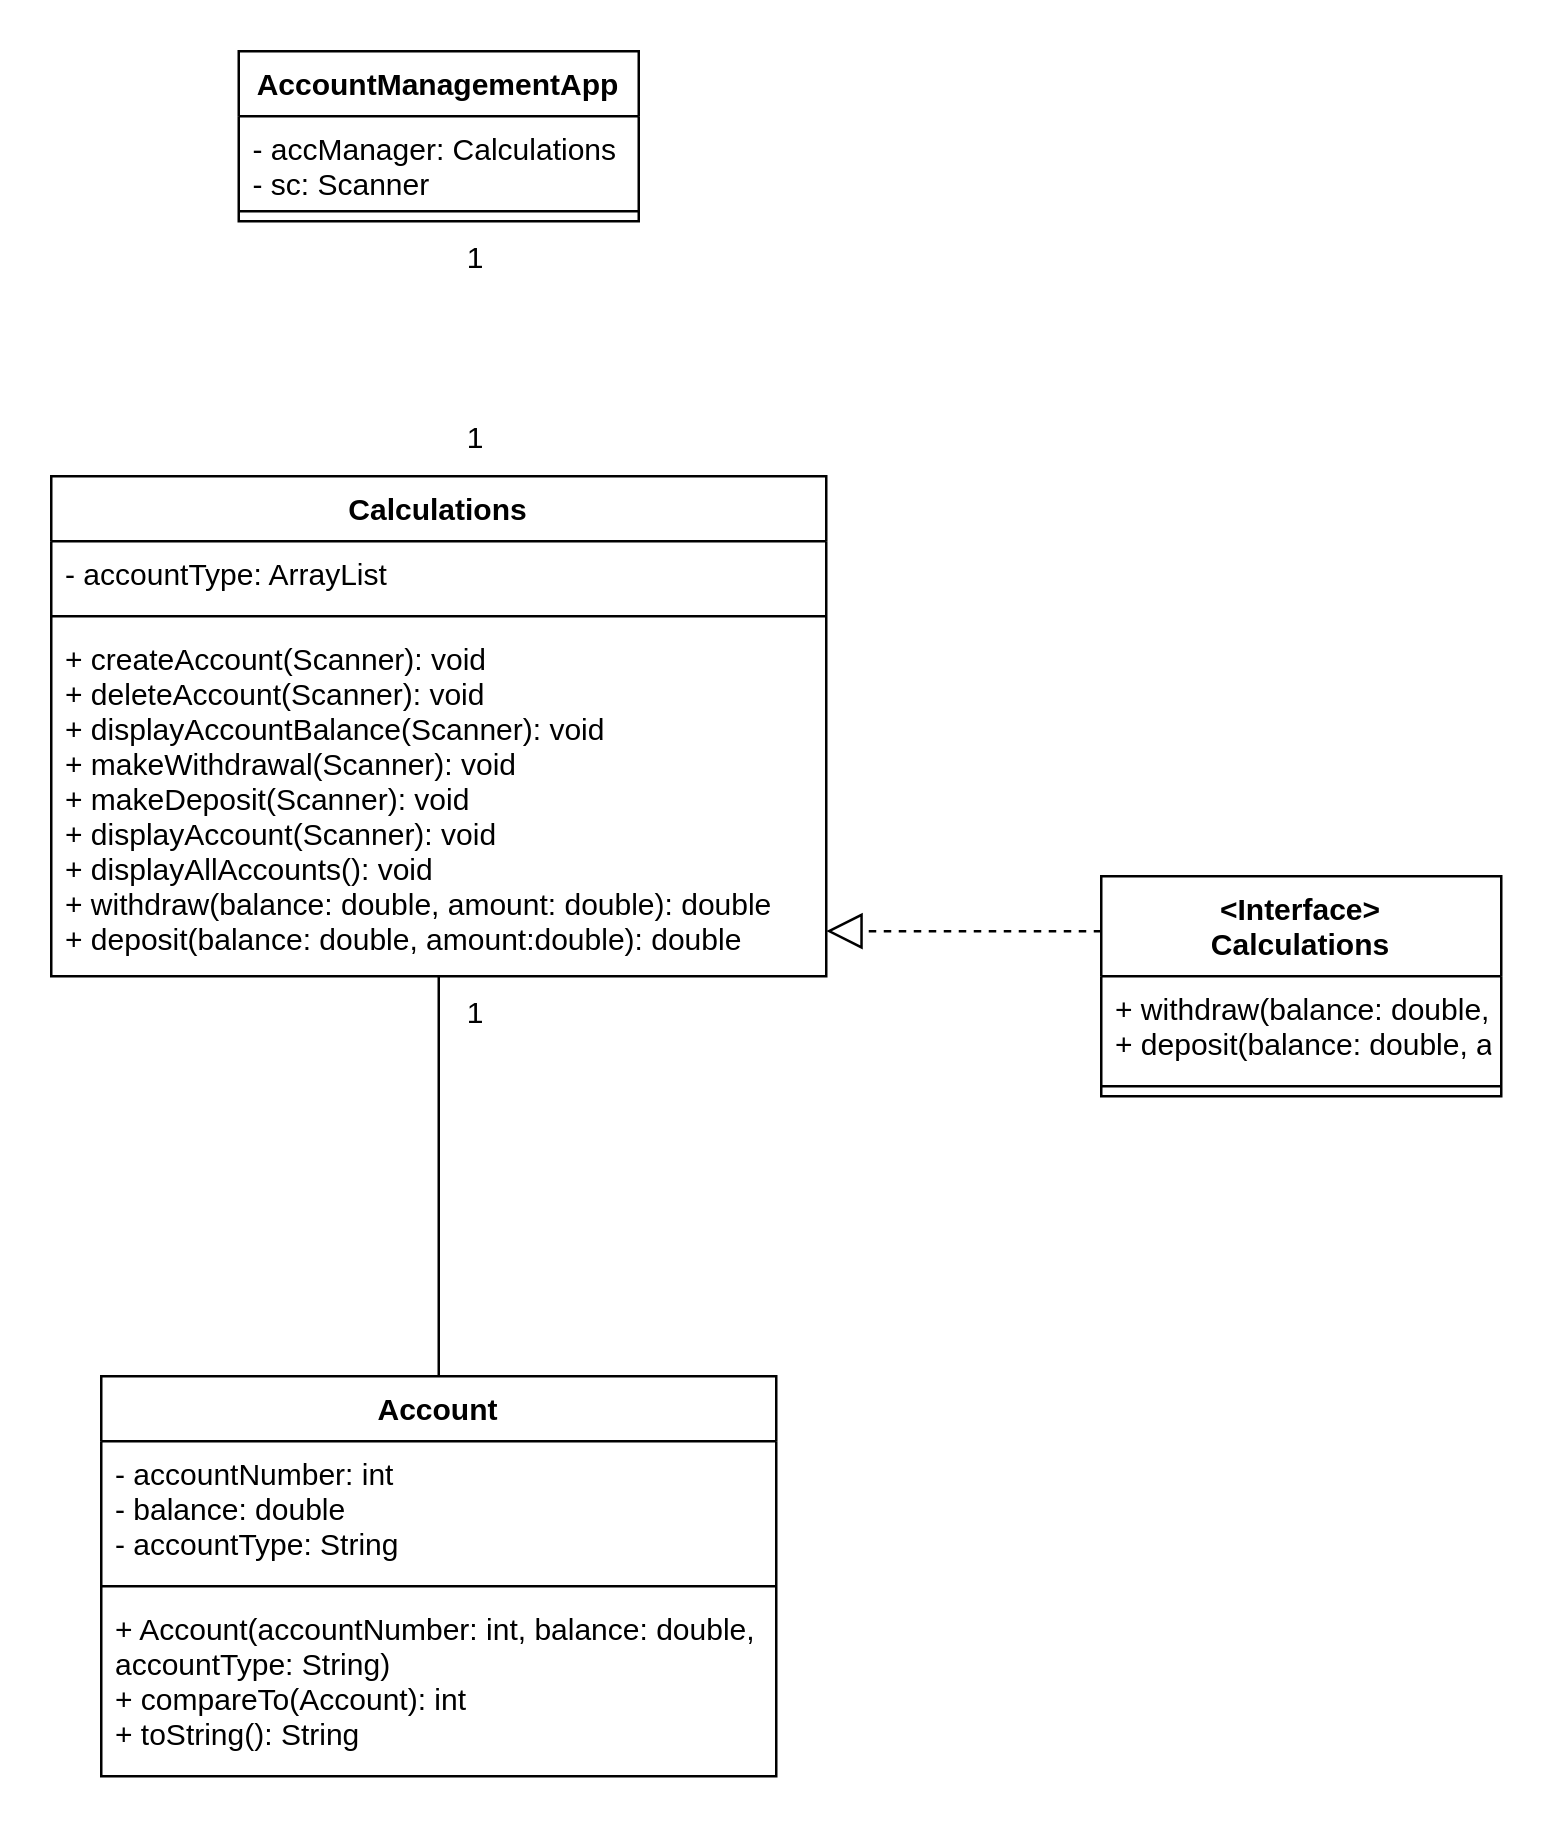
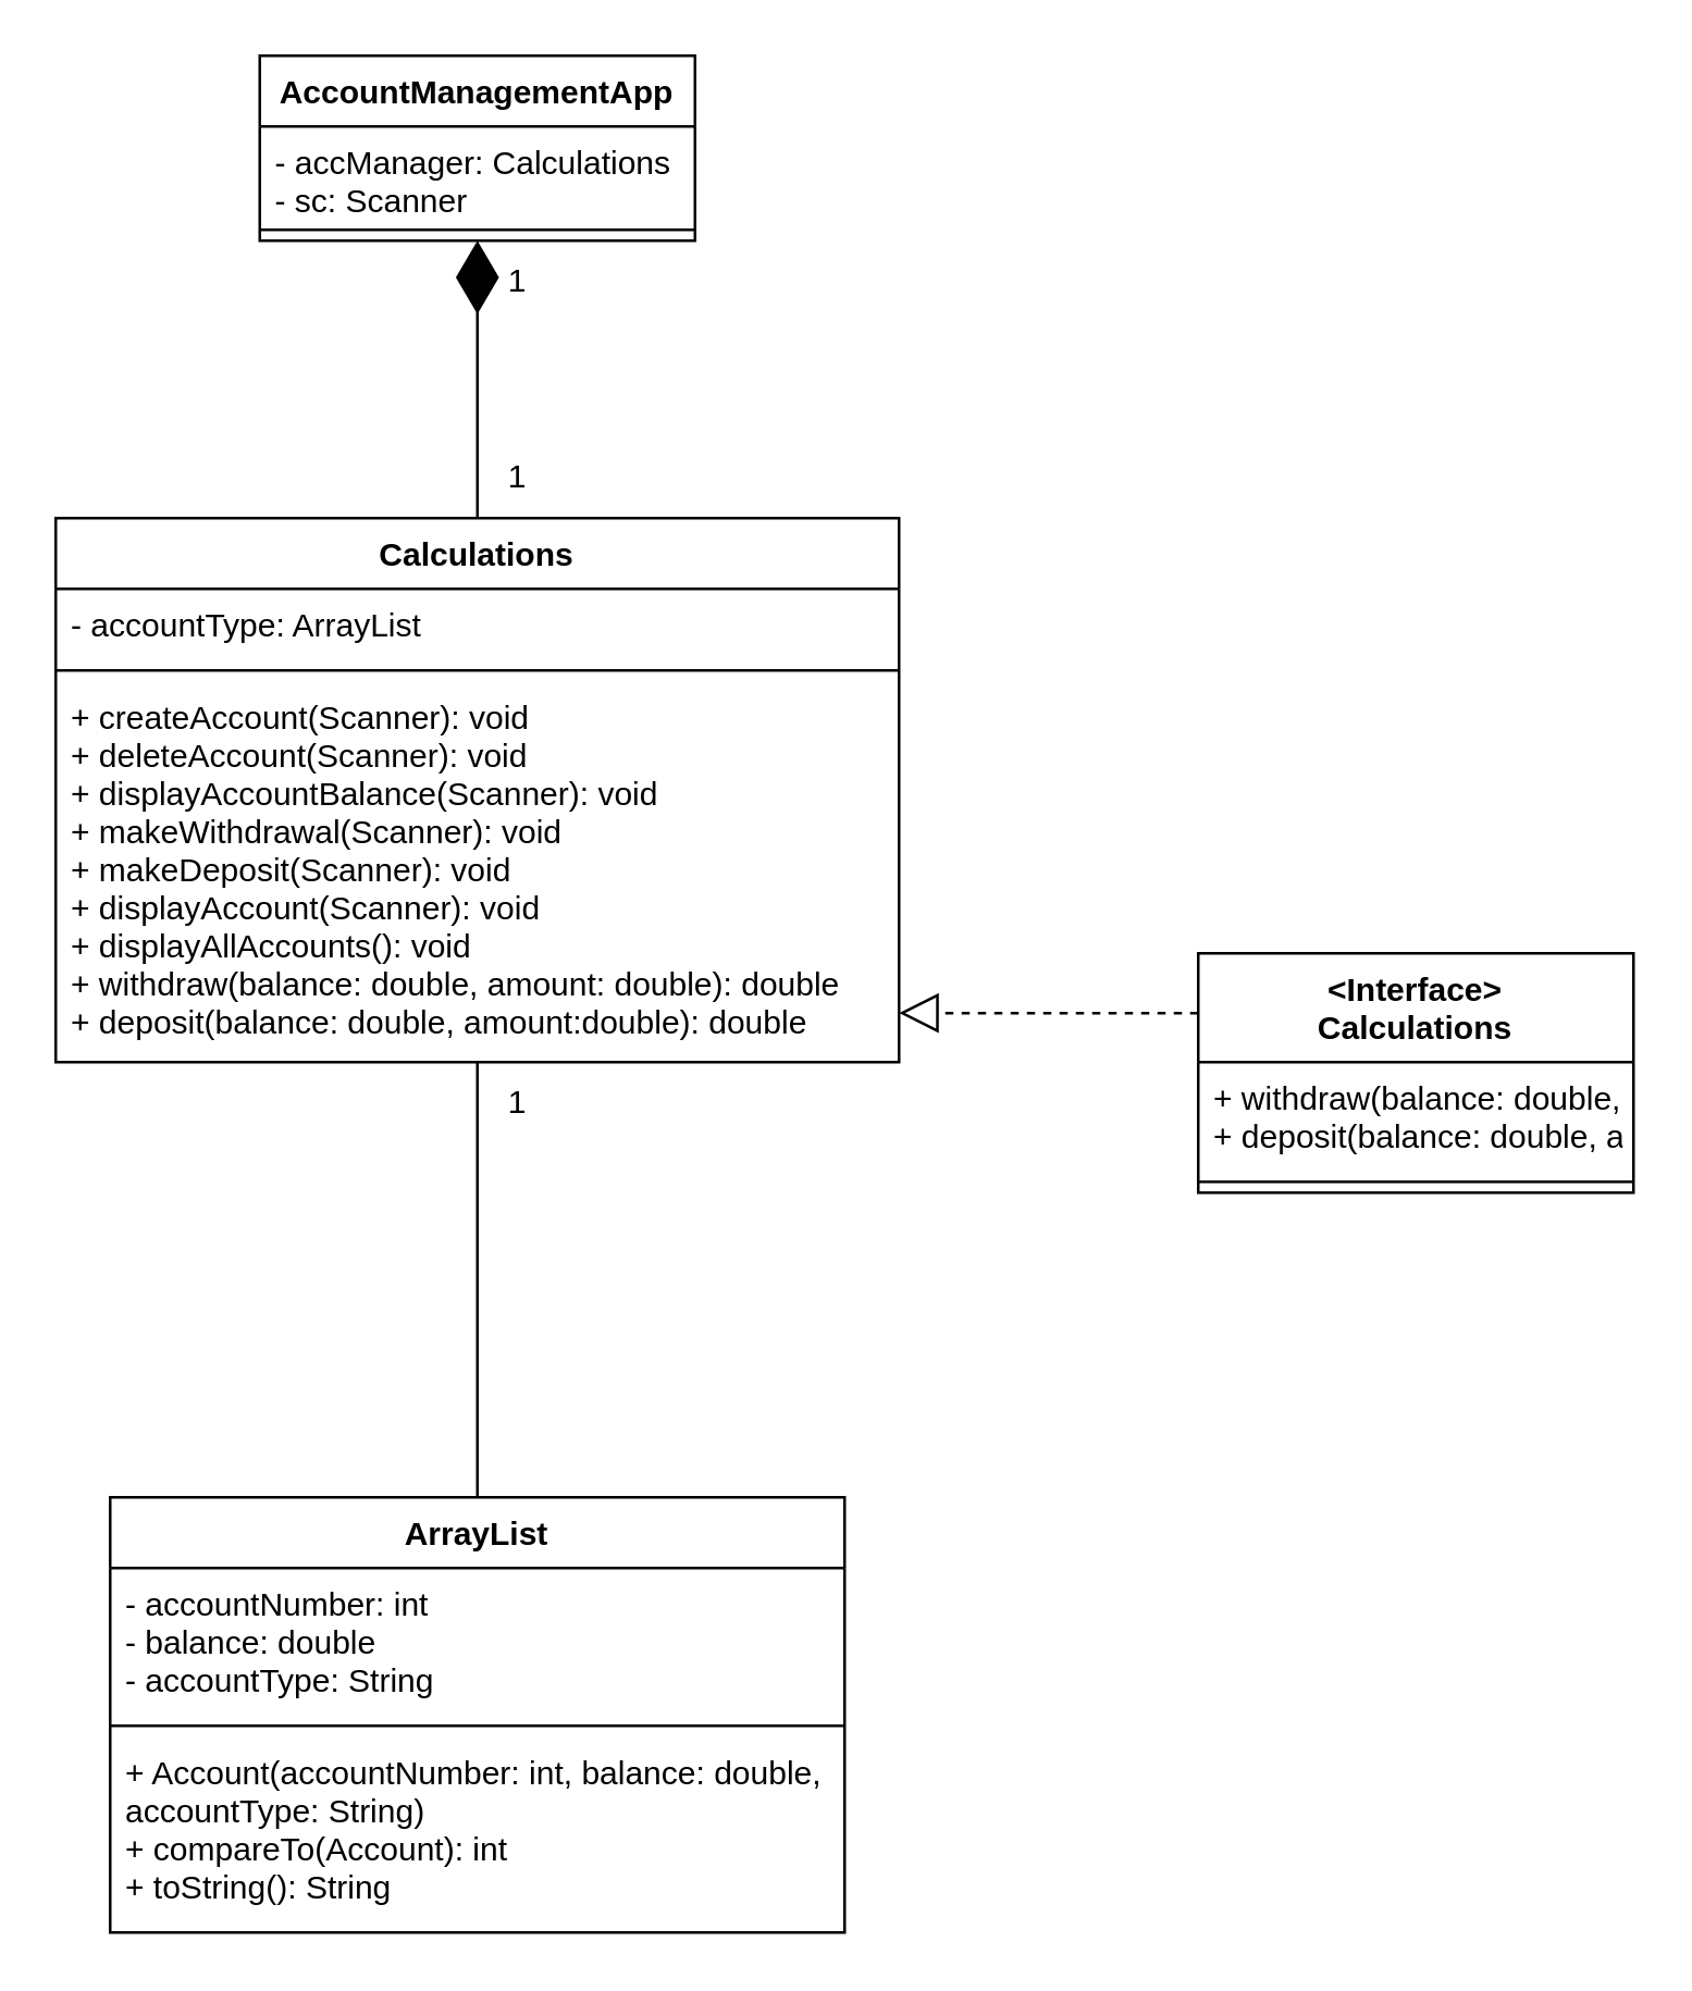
+ <mxCell id="16" value="" style="endArrow=diamondThin;endFill=1;endSize=24;html=1;rounded=0;exitX=0.5;exitY=0;exitDx=0;exitDy=0;entryX=0.5;entryY=1;entryDx=0;entryDy=0;" edge="1" parent="1" source="12" target="6"><mxGeometry width="160" relative="1" as="geometry"><mxPoint x="120" y="140" as="sourcePoint" /><mxPoint x="280" y="140" as="targetPoint" /></mxGeometry></mxCell>
- <mxCell id="2" value="Account" style="swimlane;fontStyle=1;align=center;verticalAlign=top;childLayout=stackLayout;horizontal=1;startSize=26;horizontalStack=0;resizeParent=1;resizeParentMax=0;resizeLast=0;collapsible=1;marginBottom=0;" vertex="1" parent="1"><mxGeometry x="40" y="550" width="270" height="160" as="geometry" /></mxCell>
+ <mxCell id="2" value="ArrayList" style="swimlane;fontStyle=1;align=center;verticalAlign=top;childLayout=stackLayout;horizontal=1;startSize=26;horizontalStack=0;resizeParent=1;resizeParentMax=0;resizeLast=0;collapsible=1;marginBottom=0;" vertex="1" parent="1"><mxGeometry x="40" y="550" width="270" height="160" as="geometry" /></mxCell>
